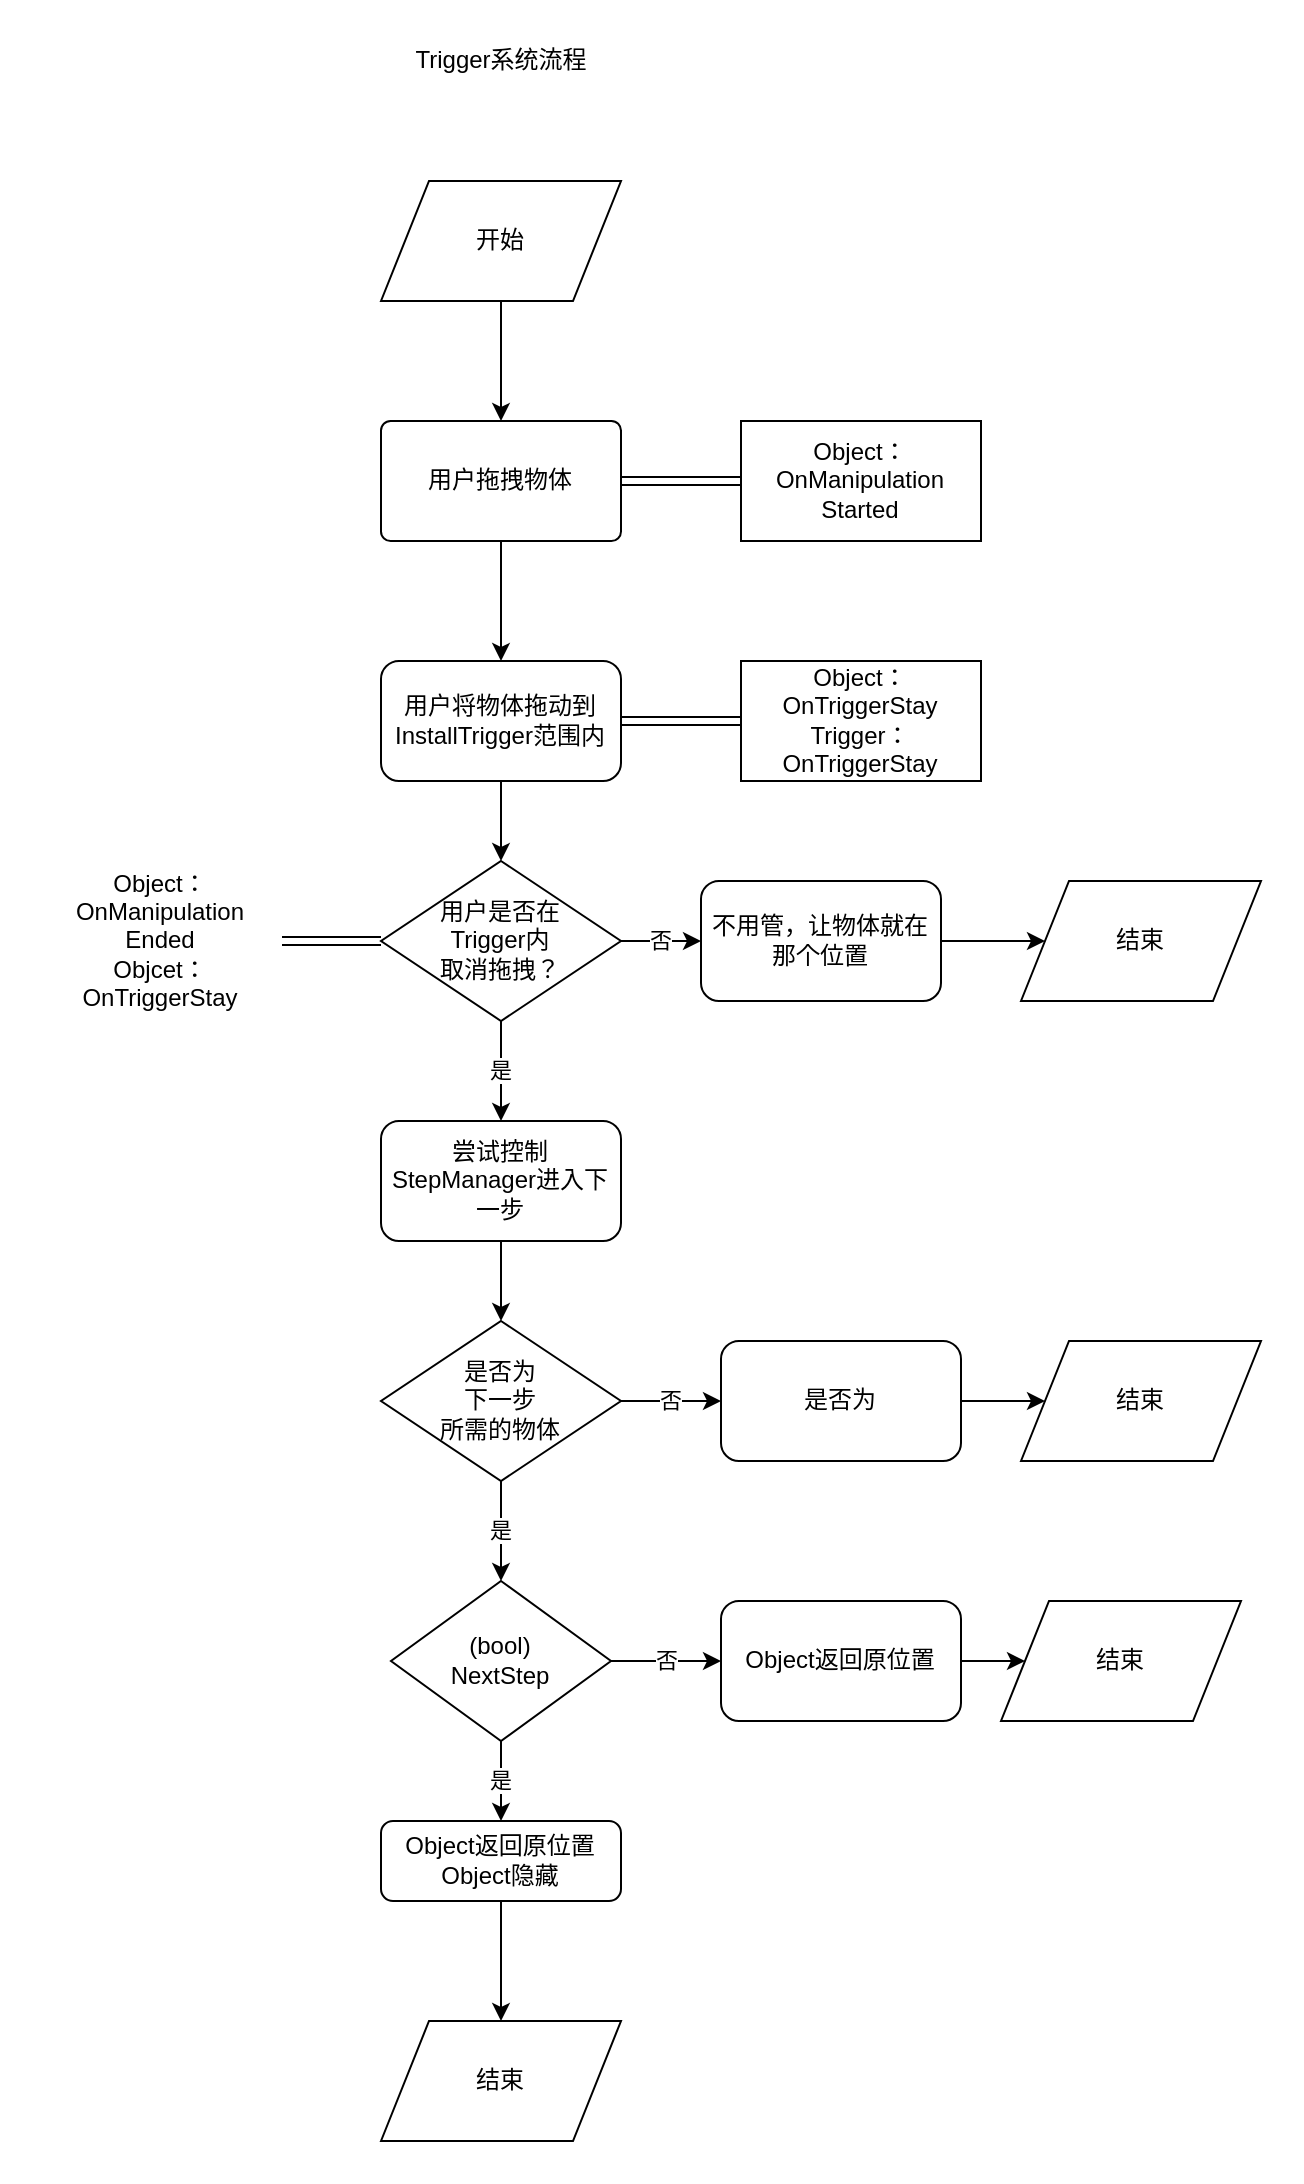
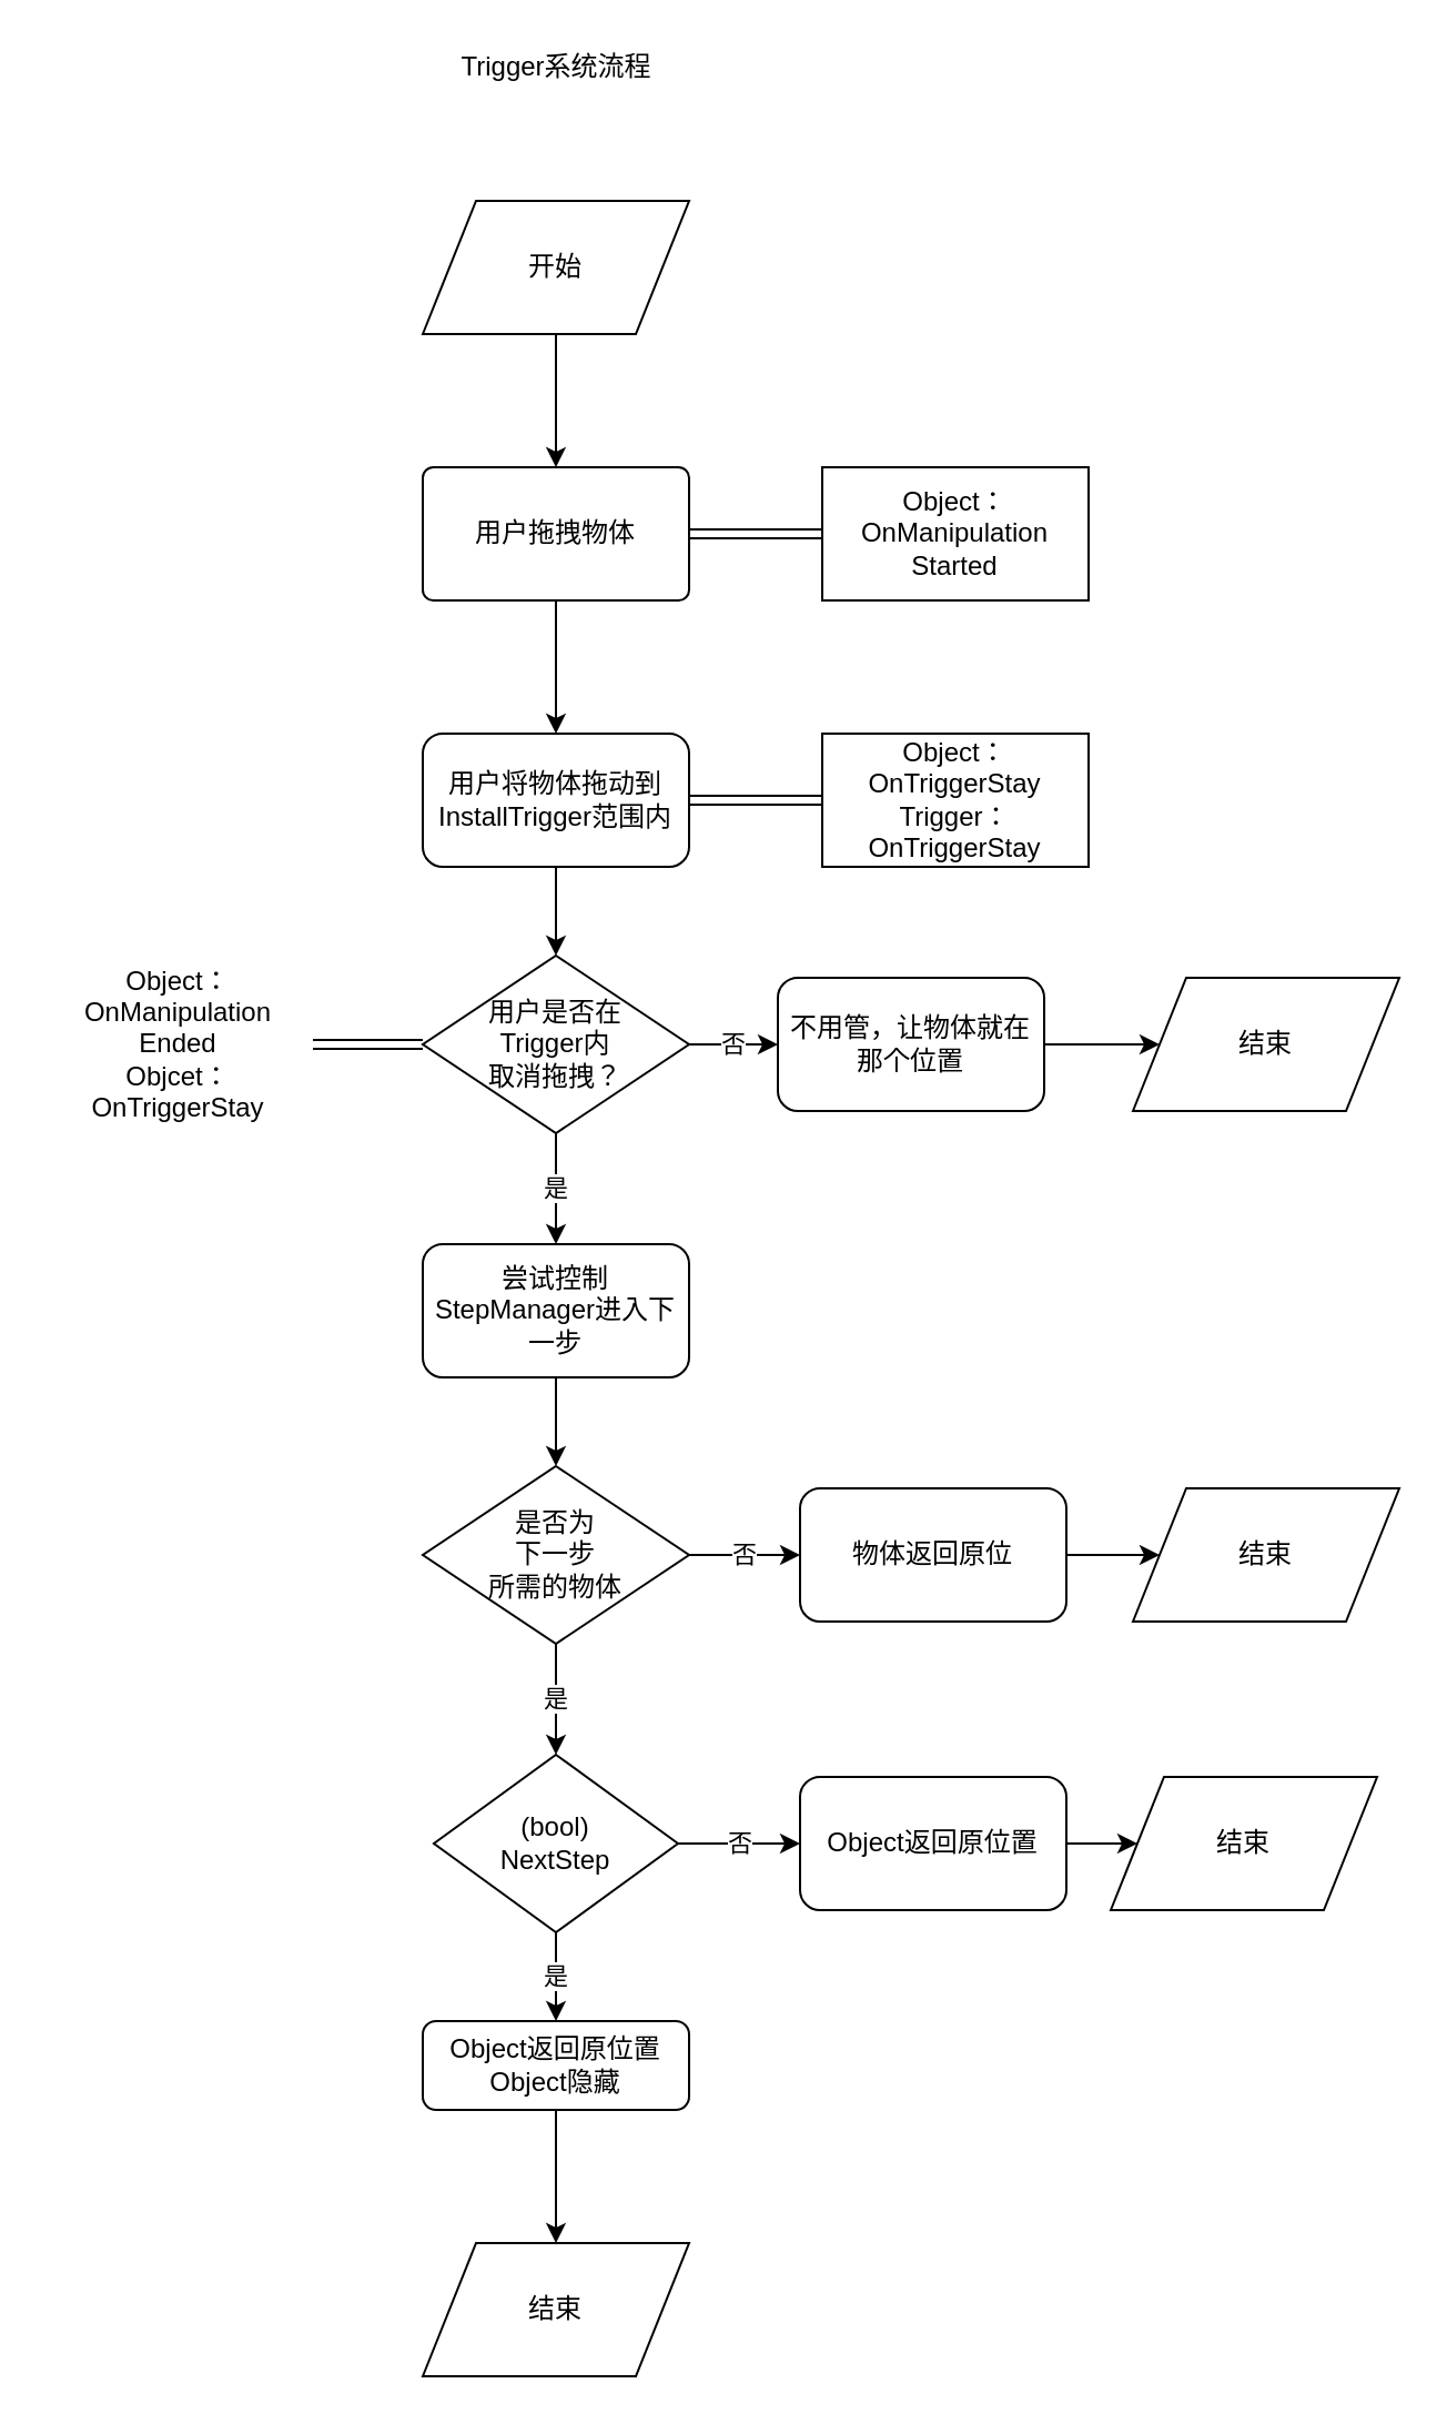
- <mxCell id="25" value="是否为" style="rounded=1;whiteSpace=wrap;html=1;" parent="1" vertex="1"><mxGeometry x="360" y="670" width="120" height="60" as="geometry" /></mxCell>
+ <mxCell id="25" value="物体返回原位" style="rounded=1;whiteSpace=wrap;html=1;" parent="1" vertex="1"><mxGeometry x="360" y="670" width="120" height="60" as="geometry" /></mxCell>
